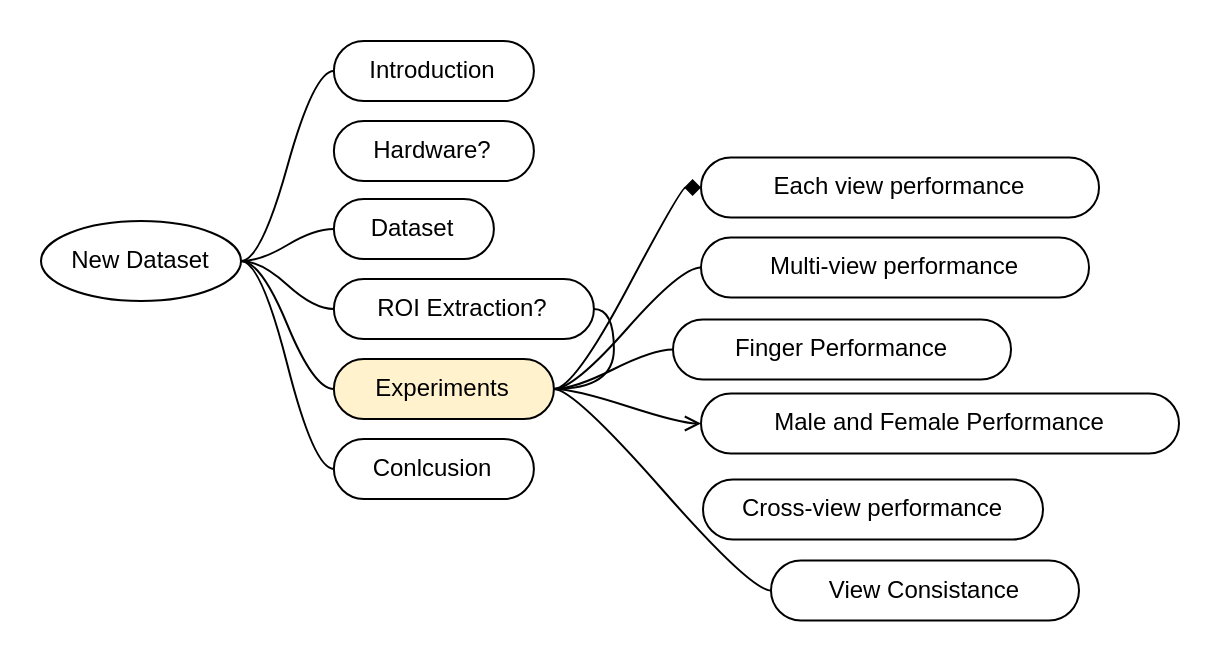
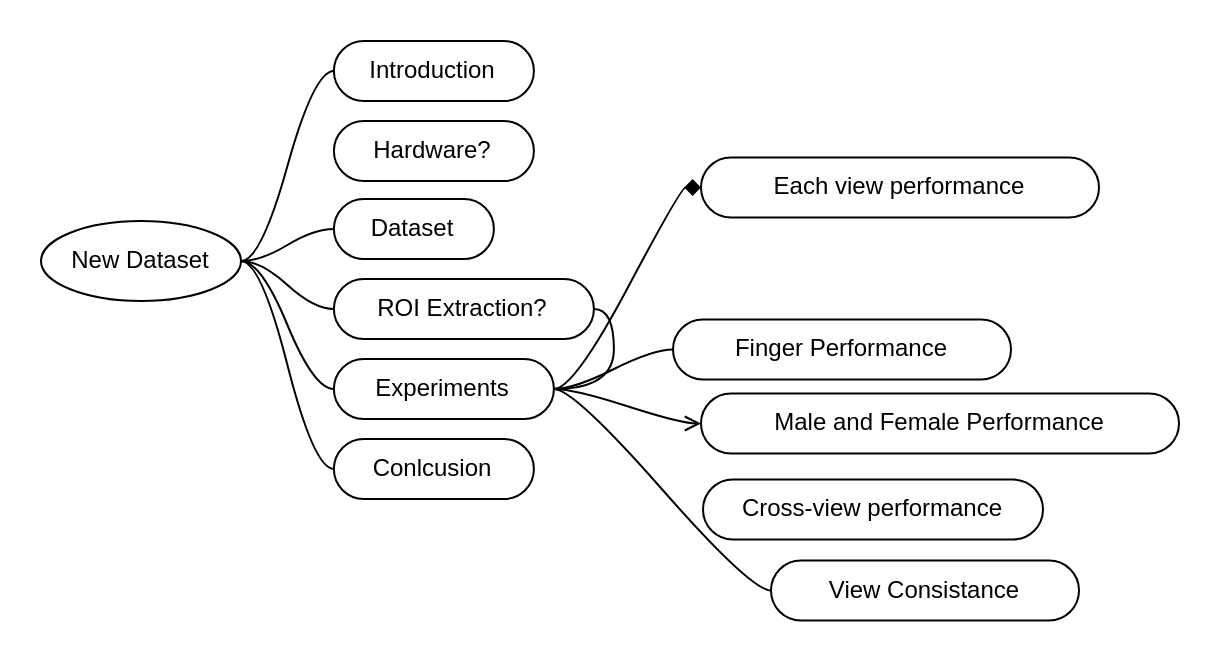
- <mxCell id="24" value="Multi-view performance" style="whiteSpace=wrap;html=1;rounded=1;arcSize=50;align=center;verticalAlign=middle;strokeWidth=1;autosize=1;spacing=4;treeFolding=1;treeMoving=1;newEdgeStyle={&quot;edgeStyle&quot;:&quot;entityRelationEdgeStyle&quot;,&quot;startArrow&quot;:&quot;none&quot;,&quot;endArrow&quot;:&quot;none&quot;,&quot;segment&quot;:10,&quot;curved&quot;:1};" vertex="1" parent="1"><mxGeometry x="350" y="118.25" width="194" height="30" as="geometry" /></mxCell>
- <mxCell id="25" value="" style="edgeStyle=entityRelationEdgeStyle;startArrow=none;endArrow=none;segment=10;curved=1;rounded=0;exitX=1;exitY=0.5;exitDx=0;exitDy=0;" edge="1" target="24" parent="1" source="8"><mxGeometry relative="1" as="geometry"><mxPoint x="330" y="350" as="sourcePoint" /></mxGeometry></mxCell>
- <mxCell id="8" value="Experiments" style="whiteSpace=wrap;html=1;rounded=1;arcSize=50;align=center;verticalAlign=middle;strokeWidth=1;autosize=1;spacing=4;treeFolding=1;treeMoving=1;newEdgeStyle={&quot;edgeStyle&quot;:&quot;entityRelationEdgeStyle&quot;,&quot;startArrow&quot;:&quot;none&quot;,&quot;endArrow&quot;:&quot;none&quot;,&quot;segment&quot;:10,&quot;curved&quot;:1};fillColor=#fff2cc;" parent="1" vertex="1"><mxGeometry x="166.45" y="179" width="110" height="30" as="geometry" /></mxCell>
+ <mxCell id="8" value="Experiments" style="whiteSpace=wrap;html=1;rounded=1;arcSize=50;align=center;verticalAlign=middle;strokeWidth=1;autosize=1;spacing=4;treeFolding=1;treeMoving=1;newEdgeStyle={&quot;edgeStyle&quot;:&quot;entityRelationEdgeStyle&quot;,&quot;startArrow&quot;:&quot;none&quot;,&quot;endArrow&quot;:&quot;none&quot;,&quot;segment&quot;:10,&quot;curved&quot;:1};" parent="1" vertex="1"><mxGeometry x="166.45" y="179" width="110" height="30" as="geometry" /></mxCell>
